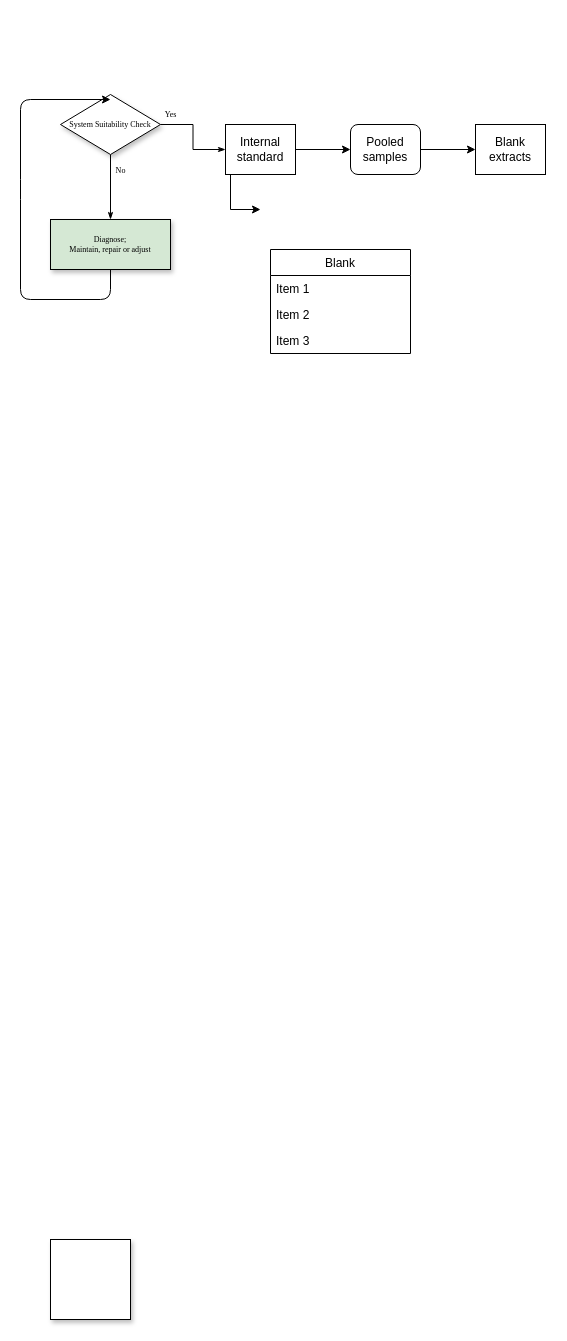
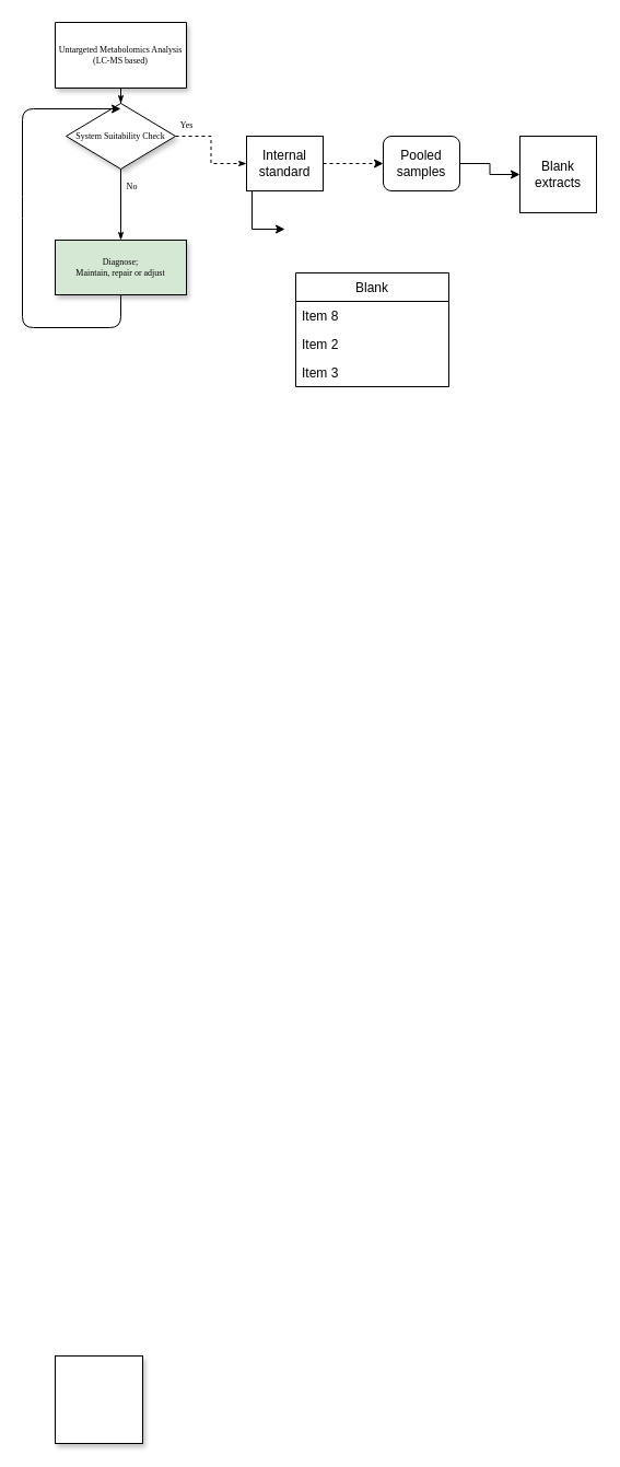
+ <mxCell id="3" value="Untargeted Metabolomics Analysis&lt;br&gt;(LC-MS based)&lt;br&gt;" style="shape=trapezoid;whiteSpace=wrap;html=1;rounded=0;shadow=1;labelBackgroundColor=none;strokeColor=#000000;strokeWidth=1;fillColor=#ffffff;fontFamily=Verdana;fontSize=8;fontColor=#000000;align=center;flipV=1;comic=0;size=0;" parent="1" vertex="1"><mxGeometry x="50" y="20" width="120" height="60" as="geometry" /></mxCell>
+ <mxCell id="2" style="edgeStyle=orthogonalEdgeStyle;rounded=0;html=1;labelBackgroundColor=none;startSize=5;endArrow=classicThin;endFill=1;endSize=5;jettySize=auto;orthogonalLoop=1;strokeColor=#000000;strokeWidth=1;fontFamily=Verdana;fontSize=8;fontColor=#000000;" parent="1" source="3" target="6" edge="1"><mxGeometry relative="1" as="geometry" /></mxCell>
- <mxCell id="4" value="Yes" style="edgeStyle=orthogonalEdgeStyle;rounded=0;html=1;labelBackgroundColor=none;startSize=5;endArrow=classicThin;endFill=1;endSize=5;jettySize=auto;orthogonalLoop=1;strokeColor=#000000;strokeWidth=1;fontFamily=Verdana;fontSize=8;fontColor=#000000;entryX=0;entryY=0.5;entryDx=0;entryDy=0;" parent="1" source="6" target="12" edge="1"><mxGeometry x="-0.778" y="10" relative="1" as="geometry"><mxPoint as="offset" /><mxPoint x="250" y="149" as="targetPoint" /></mxGeometry></mxCell>
+ <mxCell id="4" value="Yes" style="edgeStyle=orthogonalEdgeStyle;rounded=0;html=1;labelBackgroundColor=none;startSize=5;endArrow=classicThin;endFill=1;endSize=5;jettySize=auto;orthogonalLoop=1;strokeColor=#000000;strokeWidth=1;fontFamily=Verdana;fontSize=8;fontColor=#000000;entryX=0;entryY=0.5;entryDx=0;entryDy=0;dashed=1;" parent="1" source="6" target="12" edge="1"><mxGeometry x="-0.778" y="10" relative="1" as="geometry"><mxPoint as="offset" /><mxPoint x="250" y="149" as="targetPoint" /></mxGeometry></mxCell>
- <mxCell id="10" value="" style="edgeStyle=orthogonalEdgeStyle;rounded=0;orthogonalLoop=1;jettySize=auto;html=1;" edge="1" parent="1" source="12" target="14"><mxGeometry relative="1" as="geometry" /></mxCell>
+ <mxCell id="10" value="" style="edgeStyle=orthogonalEdgeStyle;rounded=0;orthogonalLoop=1;jettySize=auto;html=1;dashed=1;" edge="1" parent="1" source="12" target="14"><mxGeometry relative="1" as="geometry" /></mxCell>
- <mxCell id="15" value="Blank extracts&lt;br&gt;" style="rounded=0;whiteSpace=wrap;html=1;" vertex="1" parent="1"><mxGeometry x="475" y="124" width="70" height="50" as="geometry" /></mxCell>
+ <mxCell id="15" value="Blank extracts&lt;br&gt;" style="rounded=0;whiteSpace=wrap;html=1;" vertex="1" parent="1"><mxGeometry x="475" y="124" width="70" height="70" as="geometry" /></mxCell>
- <mxCell id="17" value="Item 1" style="text;strokeColor=none;fillColor=none;align=left;verticalAlign=top;spacingLeft=4;spacingRight=4;overflow=hidden;rotatable=0;points=[[0,0.5],[1,0.5]];portConstraint=eastwest;" vertex="1" parent="16"><mxGeometry y="26" width="140" height="26" as="geometry" /></mxCell>
+ <mxCell id="17" value="Item 8" style="text;strokeColor=none;fillColor=none;align=left;verticalAlign=top;spacingLeft=4;spacingRight=4;overflow=hidden;rotatable=0;points=[[0,0.5],[1,0.5]];portConstraint=eastwest;" vertex="1" parent="16"><mxGeometry y="26" width="140" height="26" as="geometry" /></mxCell>
